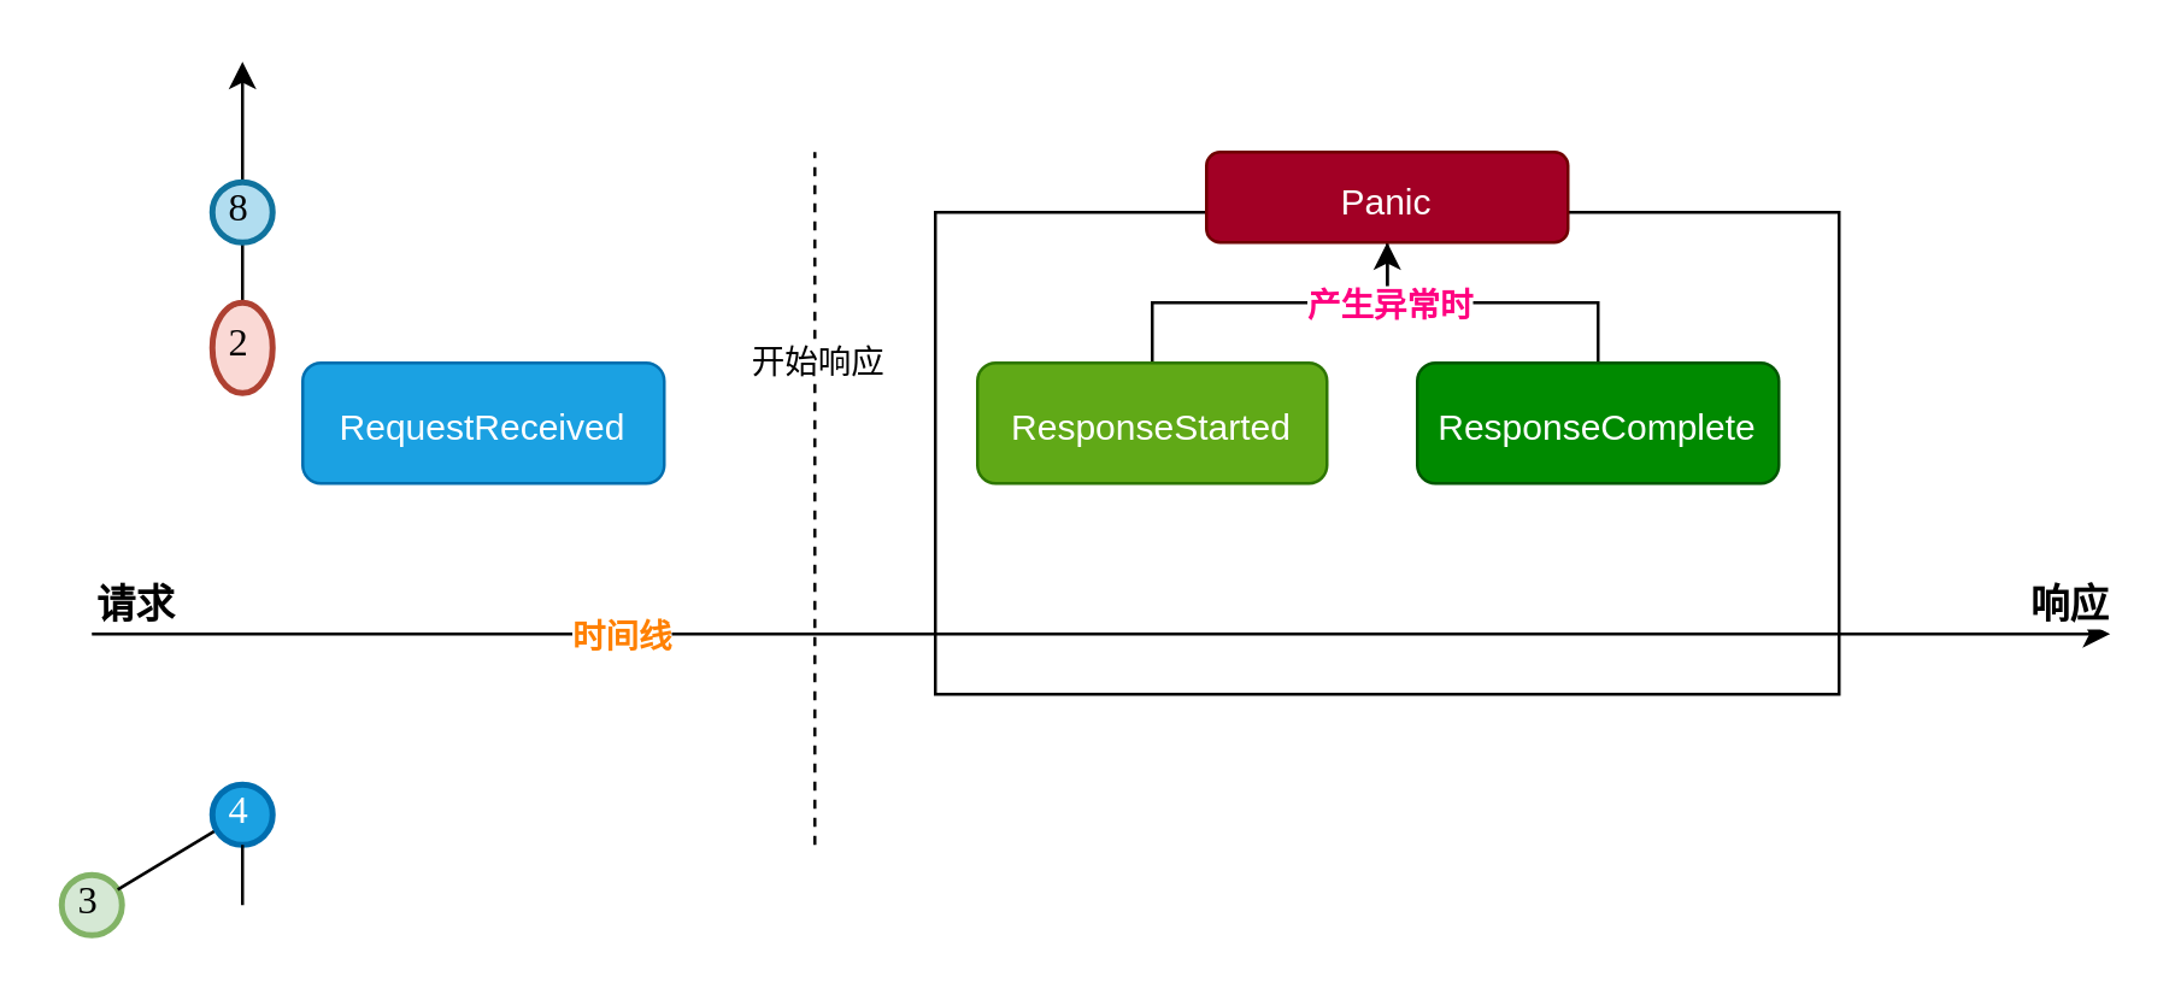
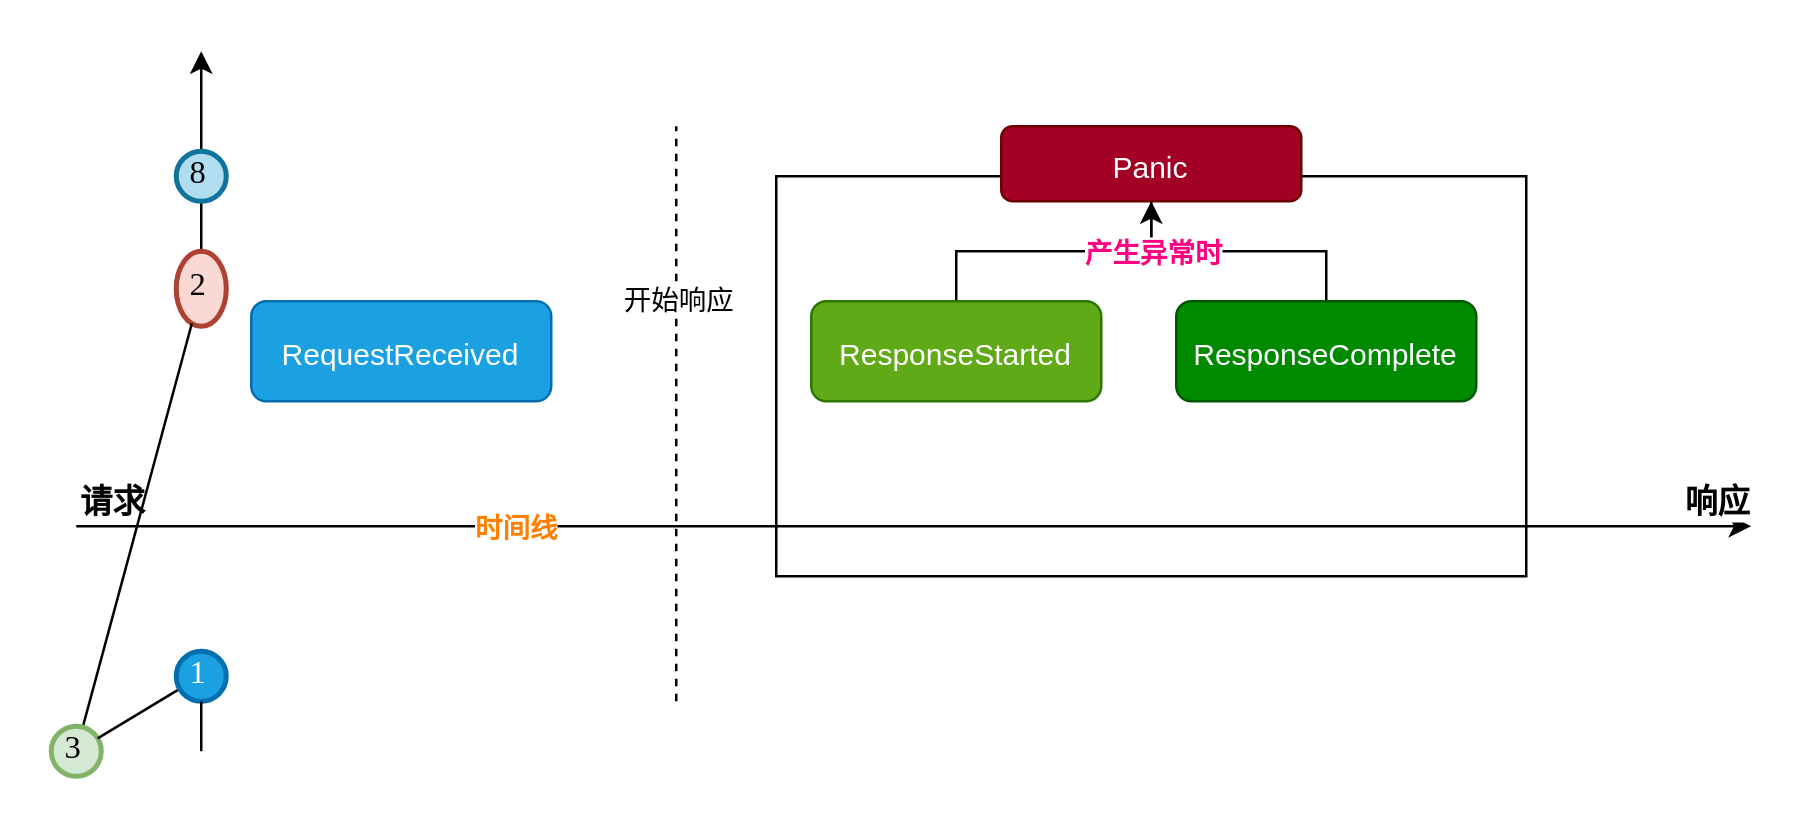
+ <mxCell id="19" value="" style="endArrow=none;html=1;rounded=0;fontSize=13;fontColor=#FF8000;startArrow=none;" edge="1" parent="1" source="20" target="18"><mxGeometry relative="1" as="geometry"><mxPoint x="80" y="300" as="sourcePoint" /><mxPoint x="80" y="80" as="targetPoint" /></mxGeometry></mxCell>
- <mxCell id="22" value="4" style="ellipse;whiteSpace=wrap;html=1;aspect=fixed;strokeWidth=2;fontFamily=Tahoma;spacingBottom=4;spacingRight=2;strokeColor=#006EAF;fontSize=13;fontColor=#ffffff;fillColor=#1ba1e2;" vertex="1" parent="1"><mxGeometry x="70" y="260" width="20" height="20" as="geometry" /></mxCell>
+ <mxCell id="22" value="1" style="ellipse;whiteSpace=wrap;html=1;aspect=fixed;strokeWidth=2;fontFamily=Tahoma;spacingBottom=4;spacingRight=2;strokeColor=#006EAF;fontSize=13;fontColor=#ffffff;fillColor=#1ba1e2;" vertex="1" parent="1"><mxGeometry x="70" y="260" width="20" height="20" as="geometry" /></mxCell>
